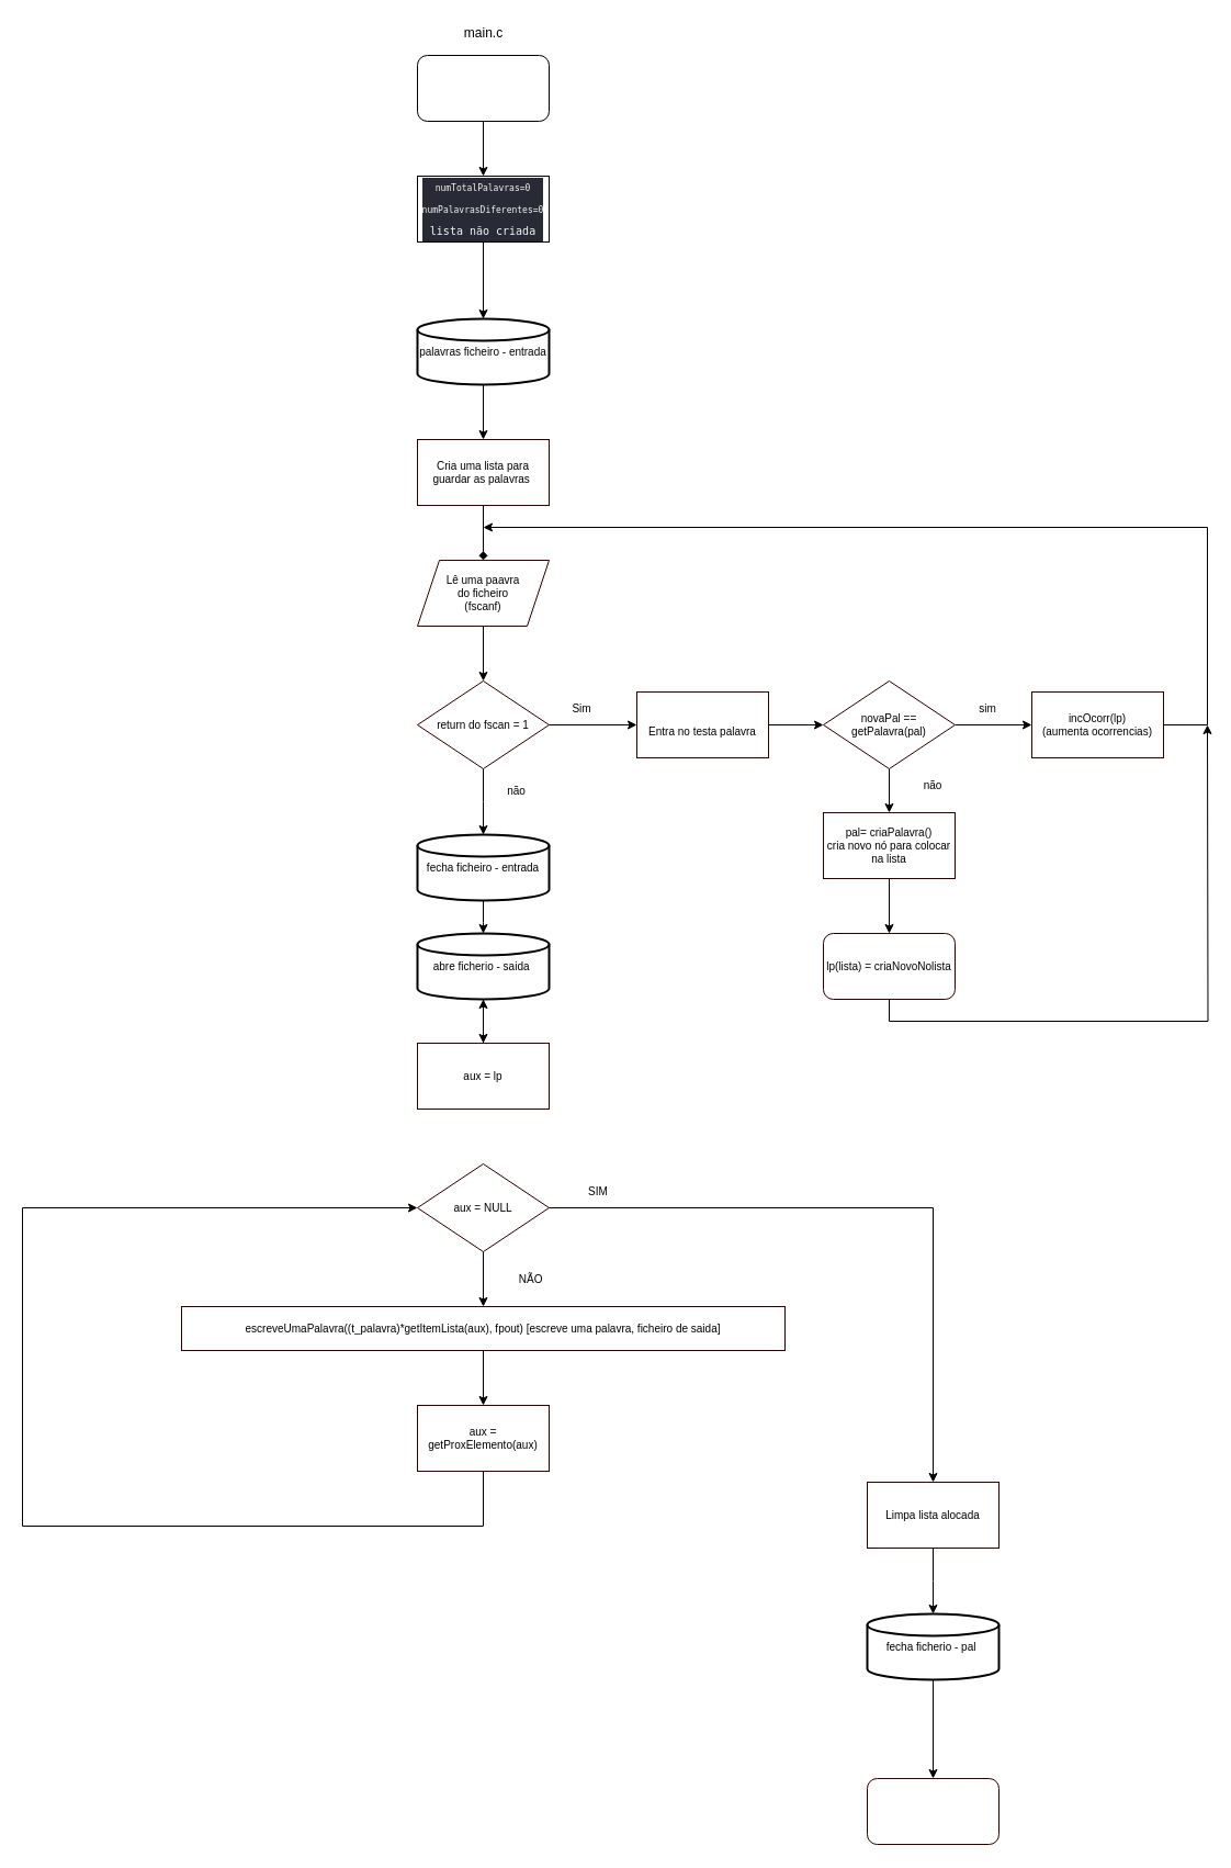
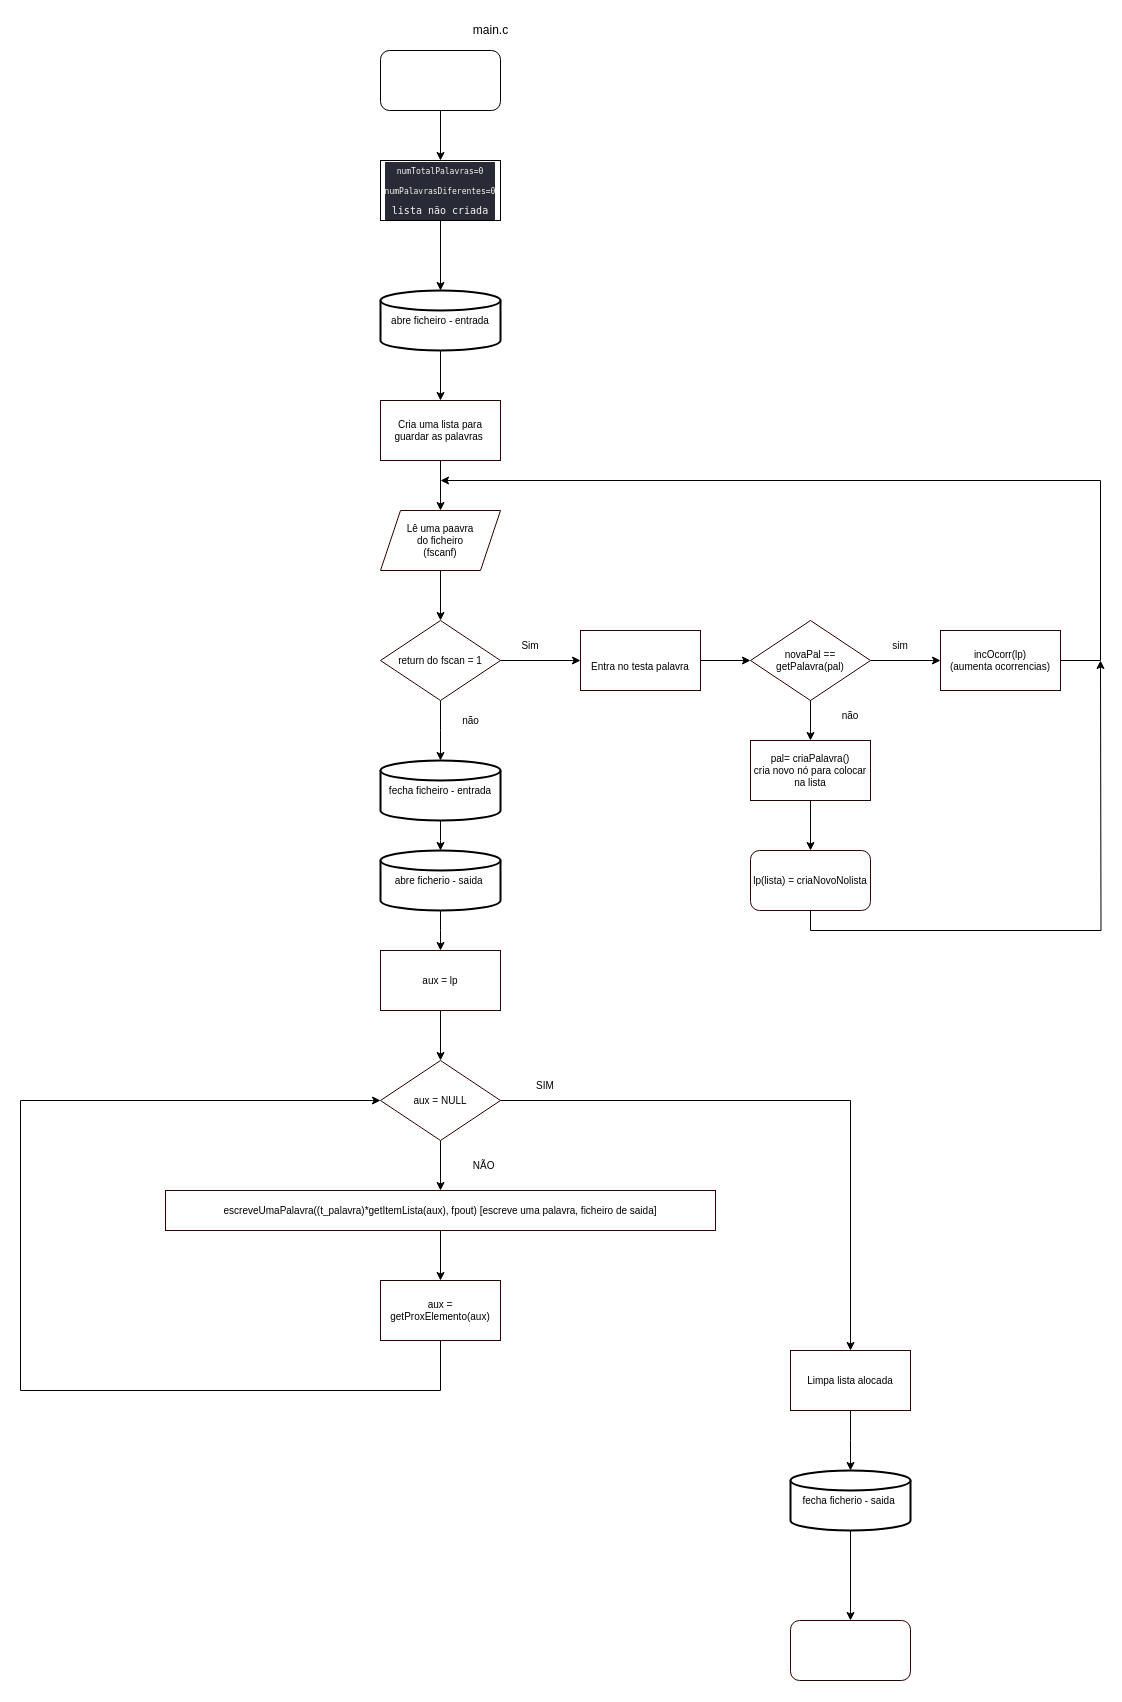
- <mxCell id="3" value="main.c" style="text;html=1;align=center;verticalAlign=middle;resizable=0;points=[];autosize=1;strokeColor=none;fillColor=none;" vertex="1" parent="1"><mxGeometry x="415" y="20" width="50" height="20" as="geometry" /></mxCell>
+ <mxCell id="3" value="main.c" style="text;html=1;align=center;verticalAlign=middle;resizable=0;points=[];autosize=1;strokeColor=none;fillColor=none;" vertex="1" parent="1"><mxGeometry x="465" y="20" width="50" height="20" as="geometry" /></mxCell>
- <mxCell id="29" value="palavras ficheiro - entrada" style="strokeWidth=2;html=1;shape=mxgraph.flowchart.database;whiteSpace=wrap;fontSize=10;fillColor=#FFFFFF;" vertex="1" parent="1"><mxGeometry x="380" y="290" width="120" height="60" as="geometry" /></mxCell>
+ <mxCell id="29" value="abre ficheiro - entrada" style="strokeWidth=2;html=1;shape=mxgraph.flowchart.database;whiteSpace=wrap;fontSize=10;fillColor=#FFFFFF;" vertex="1" parent="1"><mxGeometry x="380" y="290" width="120" height="60" as="geometry" /></mxCell>
- <mxCell id="9" value="" style="endArrow=diamond;html=1;rounded=0;fontSize=10;exitX=0.5;exitY=1;exitDx=0;exitDy=0;entryX=0.5;entryY=0;entryDx=0;entryDy=0;" edge="1" parent="1" source="7" target="8"><mxGeometry width="50" height="50" relative="1" as="geometry"><mxPoint x="740" y="570" as="sourcePoint" /><mxPoint x="790" y="520" as="targetPoint" /></mxGeometry></mxCell>
+ <mxCell id="9" value="" style="endArrow=classic;html=1;rounded=0;fontSize=10;exitX=0.5;exitY=1;exitDx=0;exitDy=0;entryX=0.5;entryY=0;entryDx=0;entryDy=0;" edge="1" parent="1" source="7" target="8"><mxGeometry width="50" height="50" relative="1" as="geometry"><mxPoint x="740" y="570" as="sourcePoint" /><mxPoint x="790" y="520" as="targetPoint" /></mxGeometry></mxCell>
- <mxCell id="35" style="edgeStyle=orthogonalEdgeStyle;rounded=0;orthogonalLoop=1;jettySize=auto;html=1;fontSize=10;" edge="1" parent="1" source="36" target="34"><mxGeometry relative="1" as="geometry"><mxPoint x="440" y="1050" as="targetPoint" /></mxGeometry></mxCell>
+ <mxCell id="35" style="edgeStyle=orthogonalEdgeStyle;rounded=0;orthogonalLoop=1;jettySize=auto;html=1;fontSize=10;entryX=0.5;entryY=0;entryDx=0;entryDy=0;" edge="1" parent="1" source="36" target="42"><mxGeometry relative="1" as="geometry"><mxPoint x="440" y="1050" as="targetPoint" /></mxGeometry></mxCell>
- <mxCell id="49" value="fecha ficherio - pal&amp;nbsp;" style="strokeWidth=2;html=1;shape=mxgraph.flowchart.database;whiteSpace=wrap;fontSize=10;fillColor=#FFFFFF;" vertex="1" parent="1"><mxGeometry x="790" y="1470" width="120" height="60" as="geometry" /></mxCell>
+ <mxCell id="49" value="fecha ficherio - saida&amp;nbsp;" style="strokeWidth=2;html=1;shape=mxgraph.flowchart.database;whiteSpace=wrap;fontSize=10;fillColor=#FFFFFF;" vertex="1" parent="1"><mxGeometry x="790" y="1470" width="120" height="60" as="geometry" /></mxCell>
